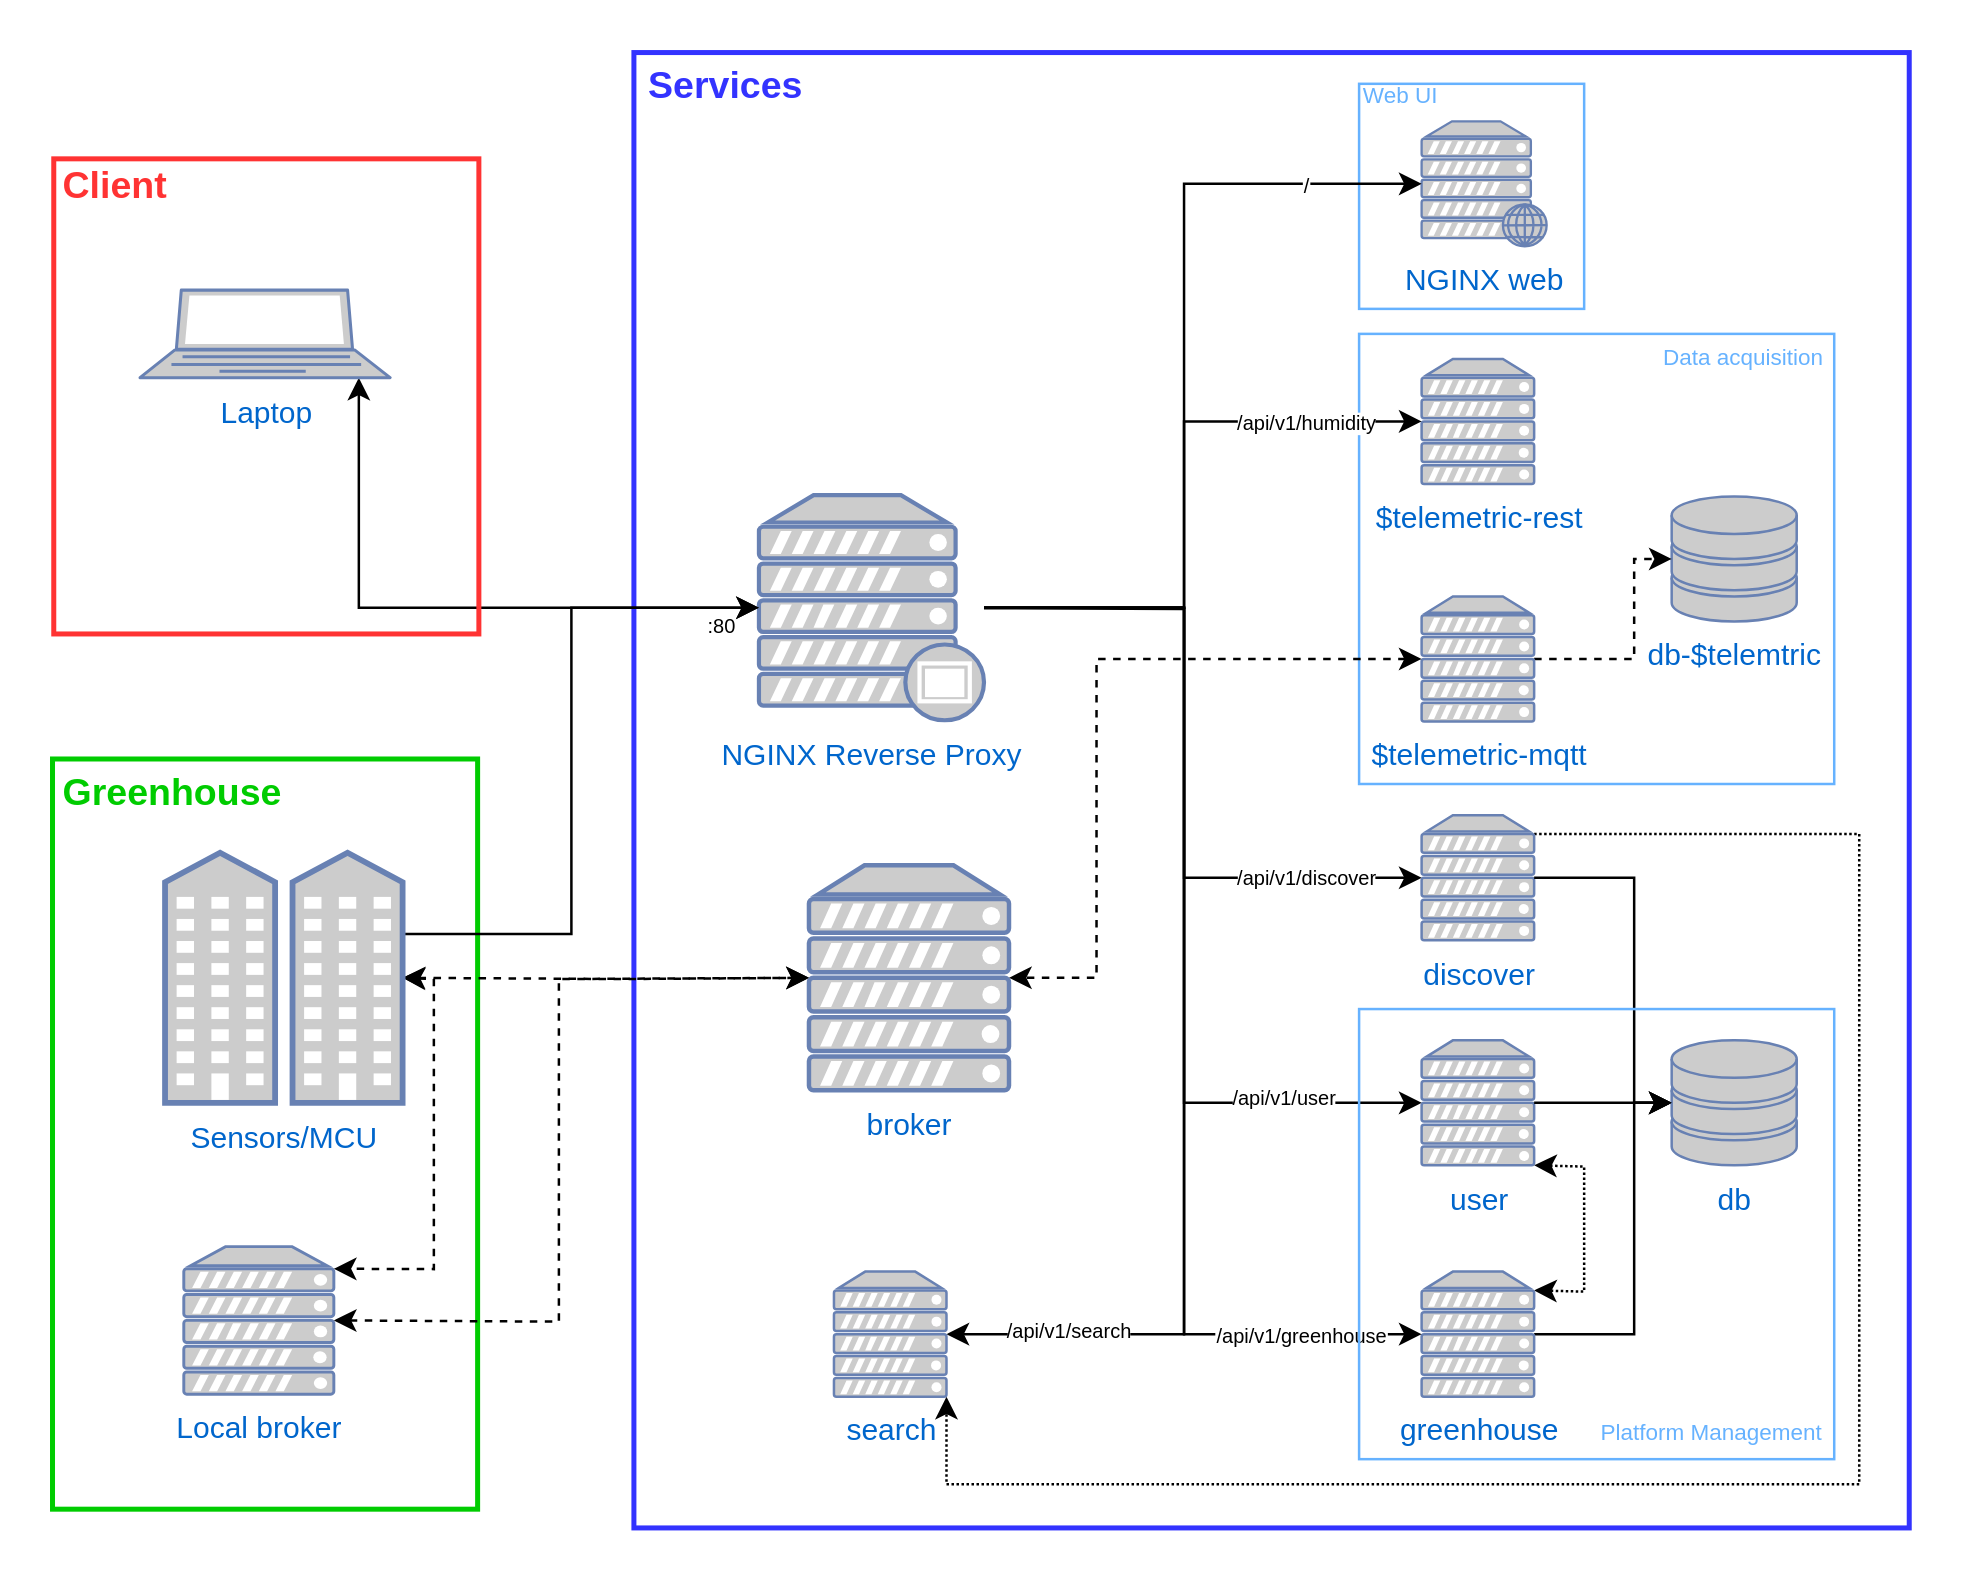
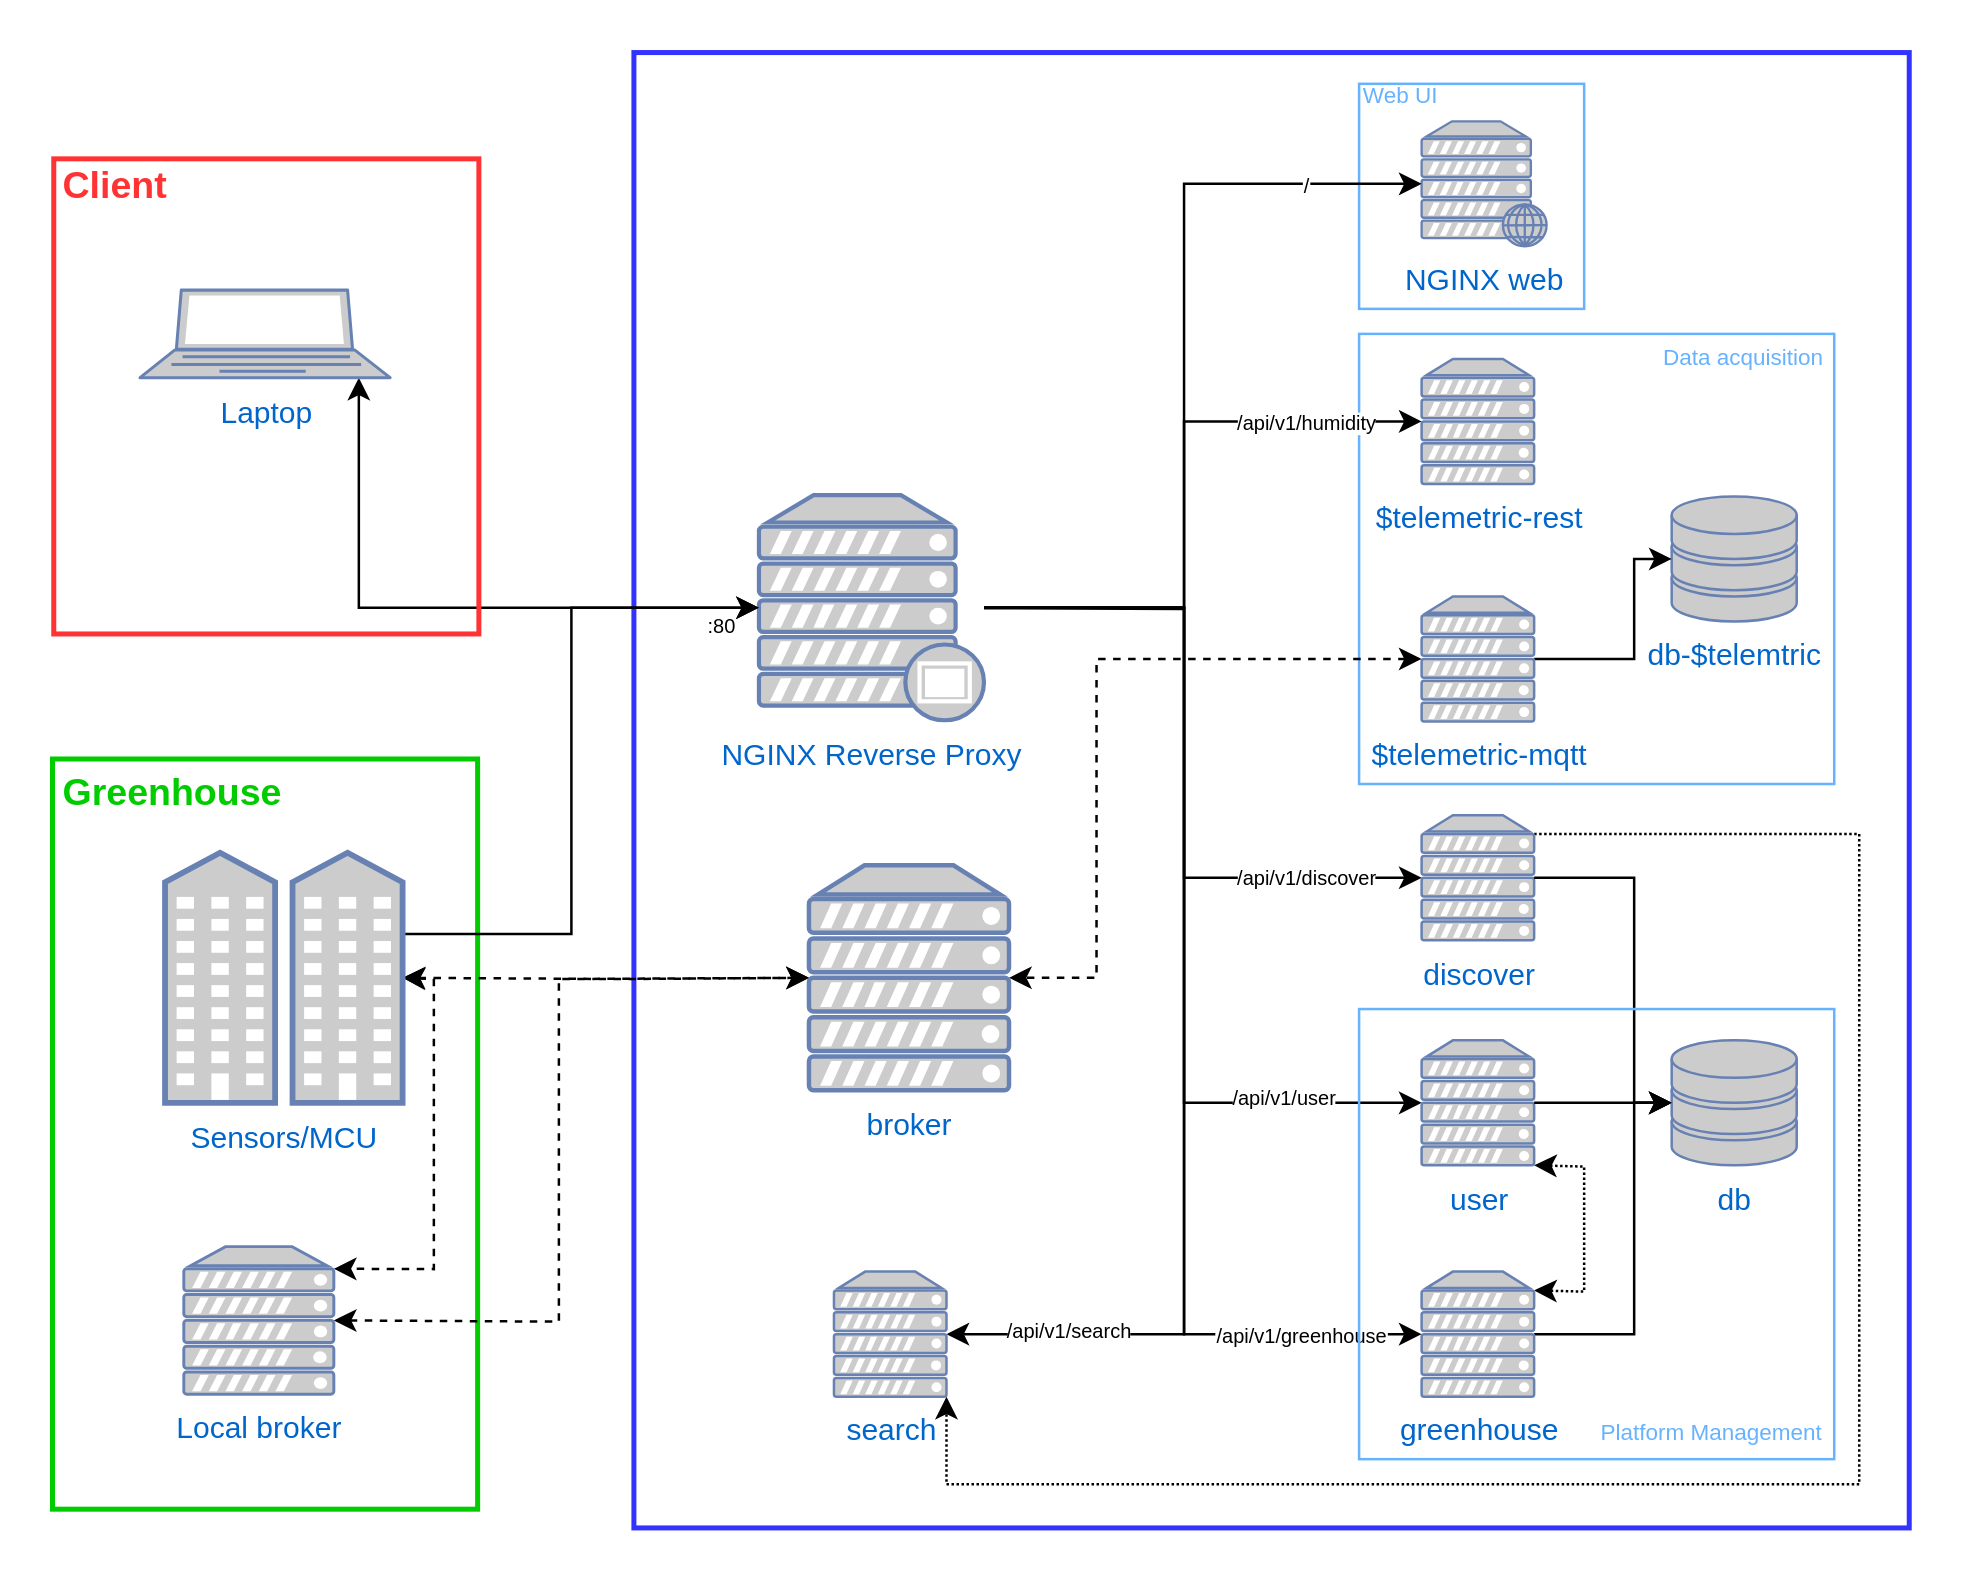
- <mxCell id="47" value="&lt;font&gt;&lt;b&gt;&amp;nbsp;Services&lt;/b&gt;&lt;/font&gt;" style="text;html=1;resizable=0;autosize=1;align=left;verticalAlign=middle;points=[];fillColor=none;strokeColor=none;rounded=0;fontSize=15;fontColor=#3333FF;" vertex="1" parent="1"><mxGeometry x="253" y="23" width="80" height="20" as="geometry" /></mxCell>
- <mxCell id="35" style="edgeStyle=orthogonalEdgeStyle;rounded=0;orthogonalLoop=1;jettySize=auto;html=1;exitX=1;exitY=0.5;exitDx=0;exitDy=0;exitPerimeter=0;dashed=1;" parent="1" source="36" target="13" edge="1"><mxGeometry relative="1" as="geometry"><Array as="points"><mxPoint x="653" y="263" /><mxPoint x="653" y="223" /></Array></mxGeometry></mxCell>
+ <mxCell id="35" style="edgeStyle=orthogonalEdgeStyle;rounded=0;orthogonalLoop=1;jettySize=auto;html=1;exitX=1;exitY=0.5;exitDx=0;exitDy=0;exitPerimeter=0;" parent="1" source="36" target="13" edge="1"><mxGeometry relative="1" as="geometry"><Array as="points"><mxPoint x="653" y="263" /><mxPoint x="653" y="223" /></Array></mxGeometry></mxCell>
